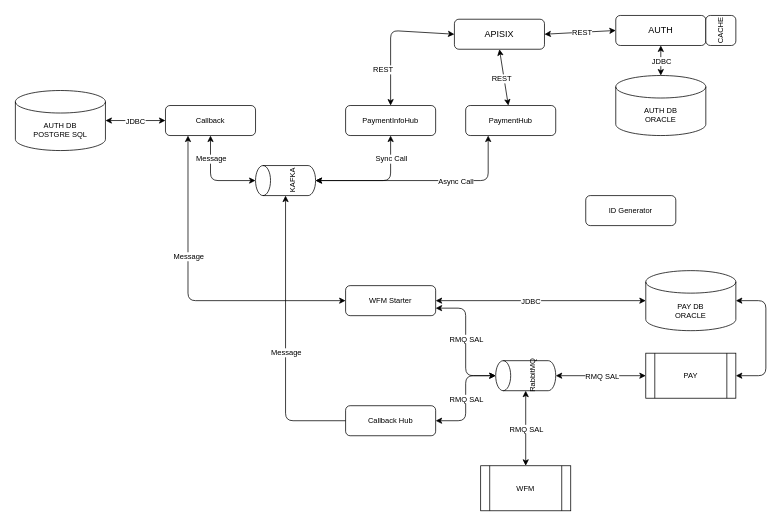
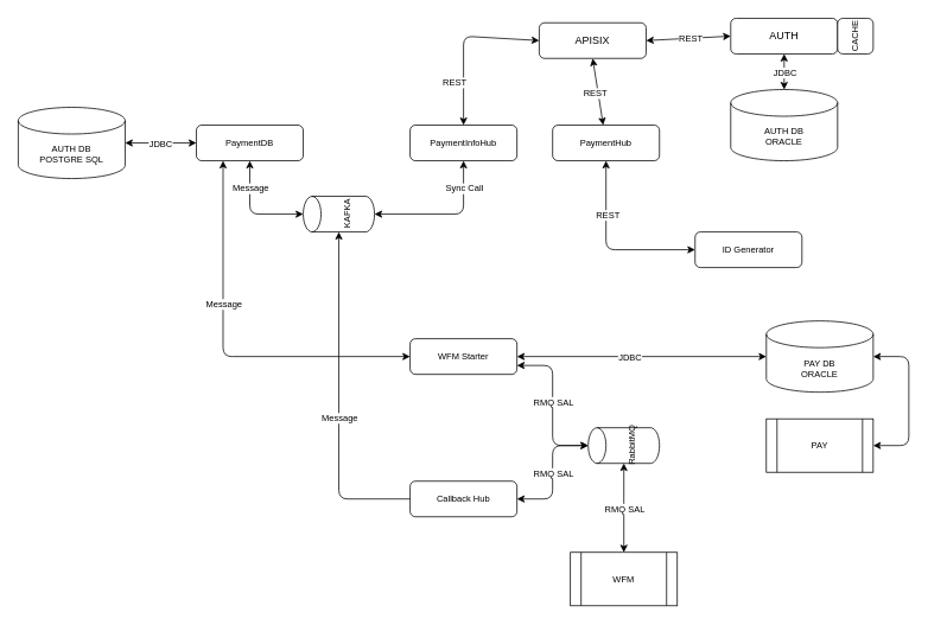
- <mxCell id="16" value="Callback" style="rounded=1;whiteSpace=wrap;html=1;fontSize=10;" vertex="1" parent="1"><mxGeometry x="220" y="140" width="120" height="40" as="geometry" /></mxCell>
+ <mxCell id="16" value="PaymentDB" style="rounded=1;whiteSpace=wrap;html=1;fontSize=10;" vertex="1" parent="1"><mxGeometry x="220" y="140" width="120" height="40" as="geometry" /></mxCell>
- <mxCell id="21" value="" style="endArrow=classic;startArrow=classic;html=1;fontSize=10;entryX=0.25;entryY=1;entryDx=0;entryDy=0;exitX=0.5;exitY=1;exitDx=0;exitDy=0;exitPerimeter=0;" edge="1" parent="1" source="17" target="10"><mxGeometry width="50" height="50" relative="1" as="geometry"><mxPoint x="580" y="250" as="sourcePoint" /><mxPoint x="630" y="200" as="targetPoint" /><Array as="points"><mxPoint x="650" y="240" /></Array></mxGeometry></mxCell>
- <mxCell id="22" value="Async Call" style="edgeLabel;html=1;align=center;verticalAlign=middle;resizable=0;points=[];fontSize=10;" vertex="1" connectable="0" parent="21"><mxGeometry x="0.28" y="-1" relative="1" as="geometry"><mxPoint y="-1" as="offset" /></mxGeometry></mxCell>
+ <mxCell id="19" value="" style="endArrow=classic;startArrow=classic;html=1;fontSize=10;exitX=0.5;exitY=1;exitDx=0;exitDy=0;entryX=0;entryY=0.5;entryDx=0;entryDy=0;" edge="1" parent="1" source="10" target="18"><mxGeometry width="50" height="50" relative="1" as="geometry"><mxPoint x="770" y="250" as="sourcePoint" /><mxPoint x="820" y="200" as="targetPoint" /><Array as="points"><mxPoint x="680" y="280" /></Array></mxGeometry></mxCell>
+ <mxCell id="20" value="REST" style="edgeLabel;html=1;align=center;verticalAlign=middle;resizable=0;points=[];fontSize=10;" vertex="1" connectable="0" parent="19"><mxGeometry x="0.245" y="-2" relative="1" as="geometry"><mxPoint x="-24" y="-42" as="offset" /></mxGeometry></mxCell>
- <mxCell id="48" value="" style="endArrow=classic;startArrow=classic;html=1;fontSize=10;exitX=0.5;exitY=1;exitDx=0;exitDy=0;exitPerimeter=0;entryX=0;entryY=0.5;entryDx=0;entryDy=0;" edge="1" parent="1" source="40" target="47"><mxGeometry width="50" height="50" relative="1" as="geometry"><mxPoint x="910" y="600" as="sourcePoint" /><mxPoint x="960" y="550" as="targetPoint" /></mxGeometry></mxCell>
- <mxCell id="49" value="RMQ SAL" style="edgeLabel;html=1;align=center;verticalAlign=middle;resizable=0;points=[];fontSize=10;" vertex="1" connectable="0" parent="48"><mxGeometry x="0.375" y="-1" relative="1" as="geometry"><mxPoint x="-22" y="-1" as="offset" /></mxGeometry></mxCell>
